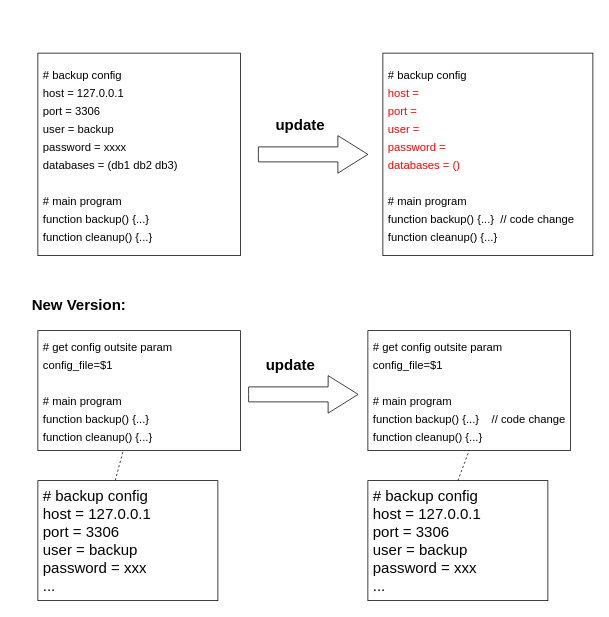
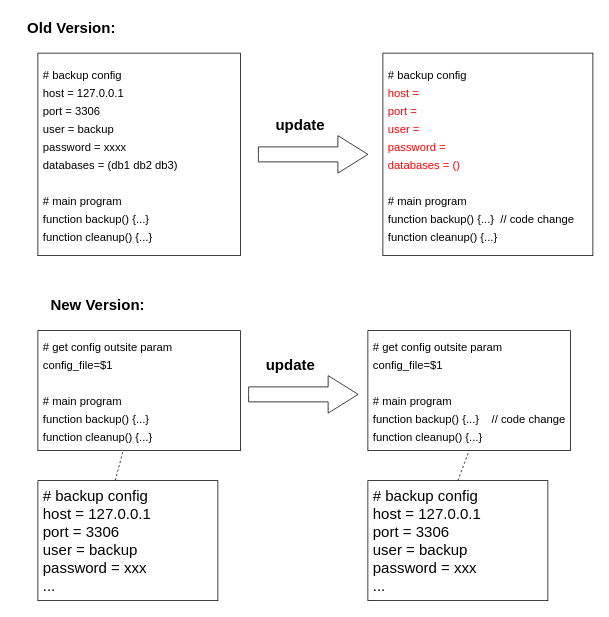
+ <mxCell id="2" value="Old Version:" style="text;html=1;strokeColor=none;fillColor=none;align=center;verticalAlign=middle;whiteSpace=wrap;rounded=0;fontStyle=1;fontSize=20;" vertex="1" parent="1"><mxGeometry x="20" y="20" width="150" height="30" as="geometry" /></mxCell>
- <mxCell id="5" value="New Version:" style="text;html=1;strokeColor=none;fillColor=none;align=center;verticalAlign=middle;whiteSpace=wrap;rounded=0;fontStyle=1;fontSize=20;" vertex="1" parent="1"><mxGeometry x="30" y="390" width="150" height="30" as="geometry" /></mxCell>
+ <mxCell id="5" value="New Version:" style="text;html=1;strokeColor=none;fillColor=none;align=center;verticalAlign=middle;whiteSpace=wrap;rounded=0;fontStyle=1;fontSize=20;" vertex="1" parent="1"><mxGeometry x="55" y="390" width="150" height="30" as="geometry" /></mxCell>
